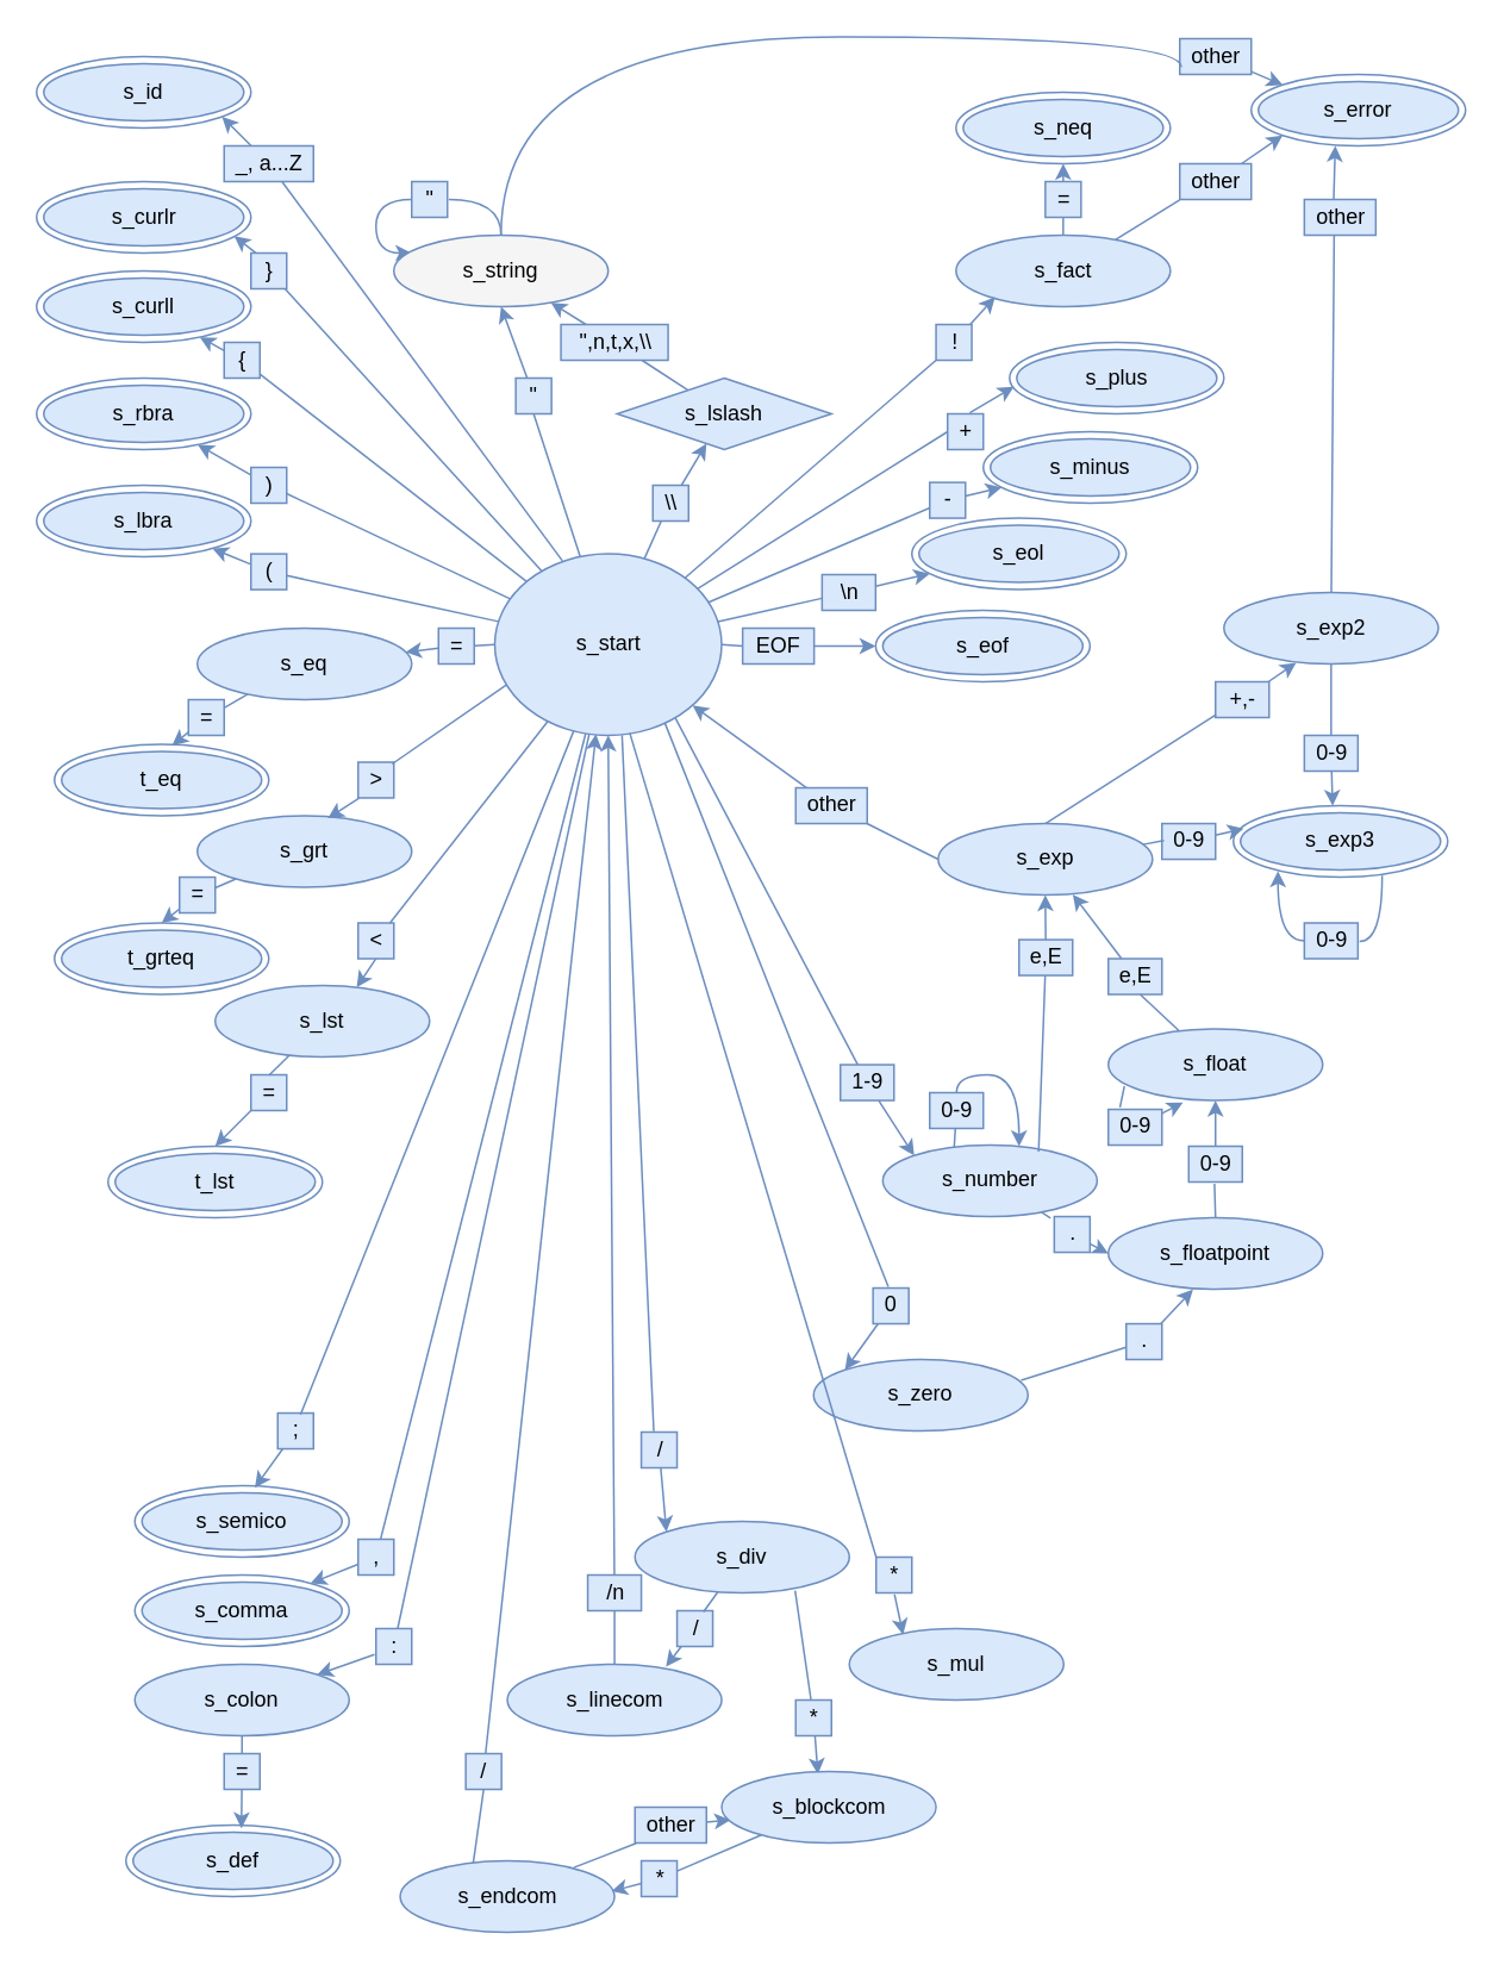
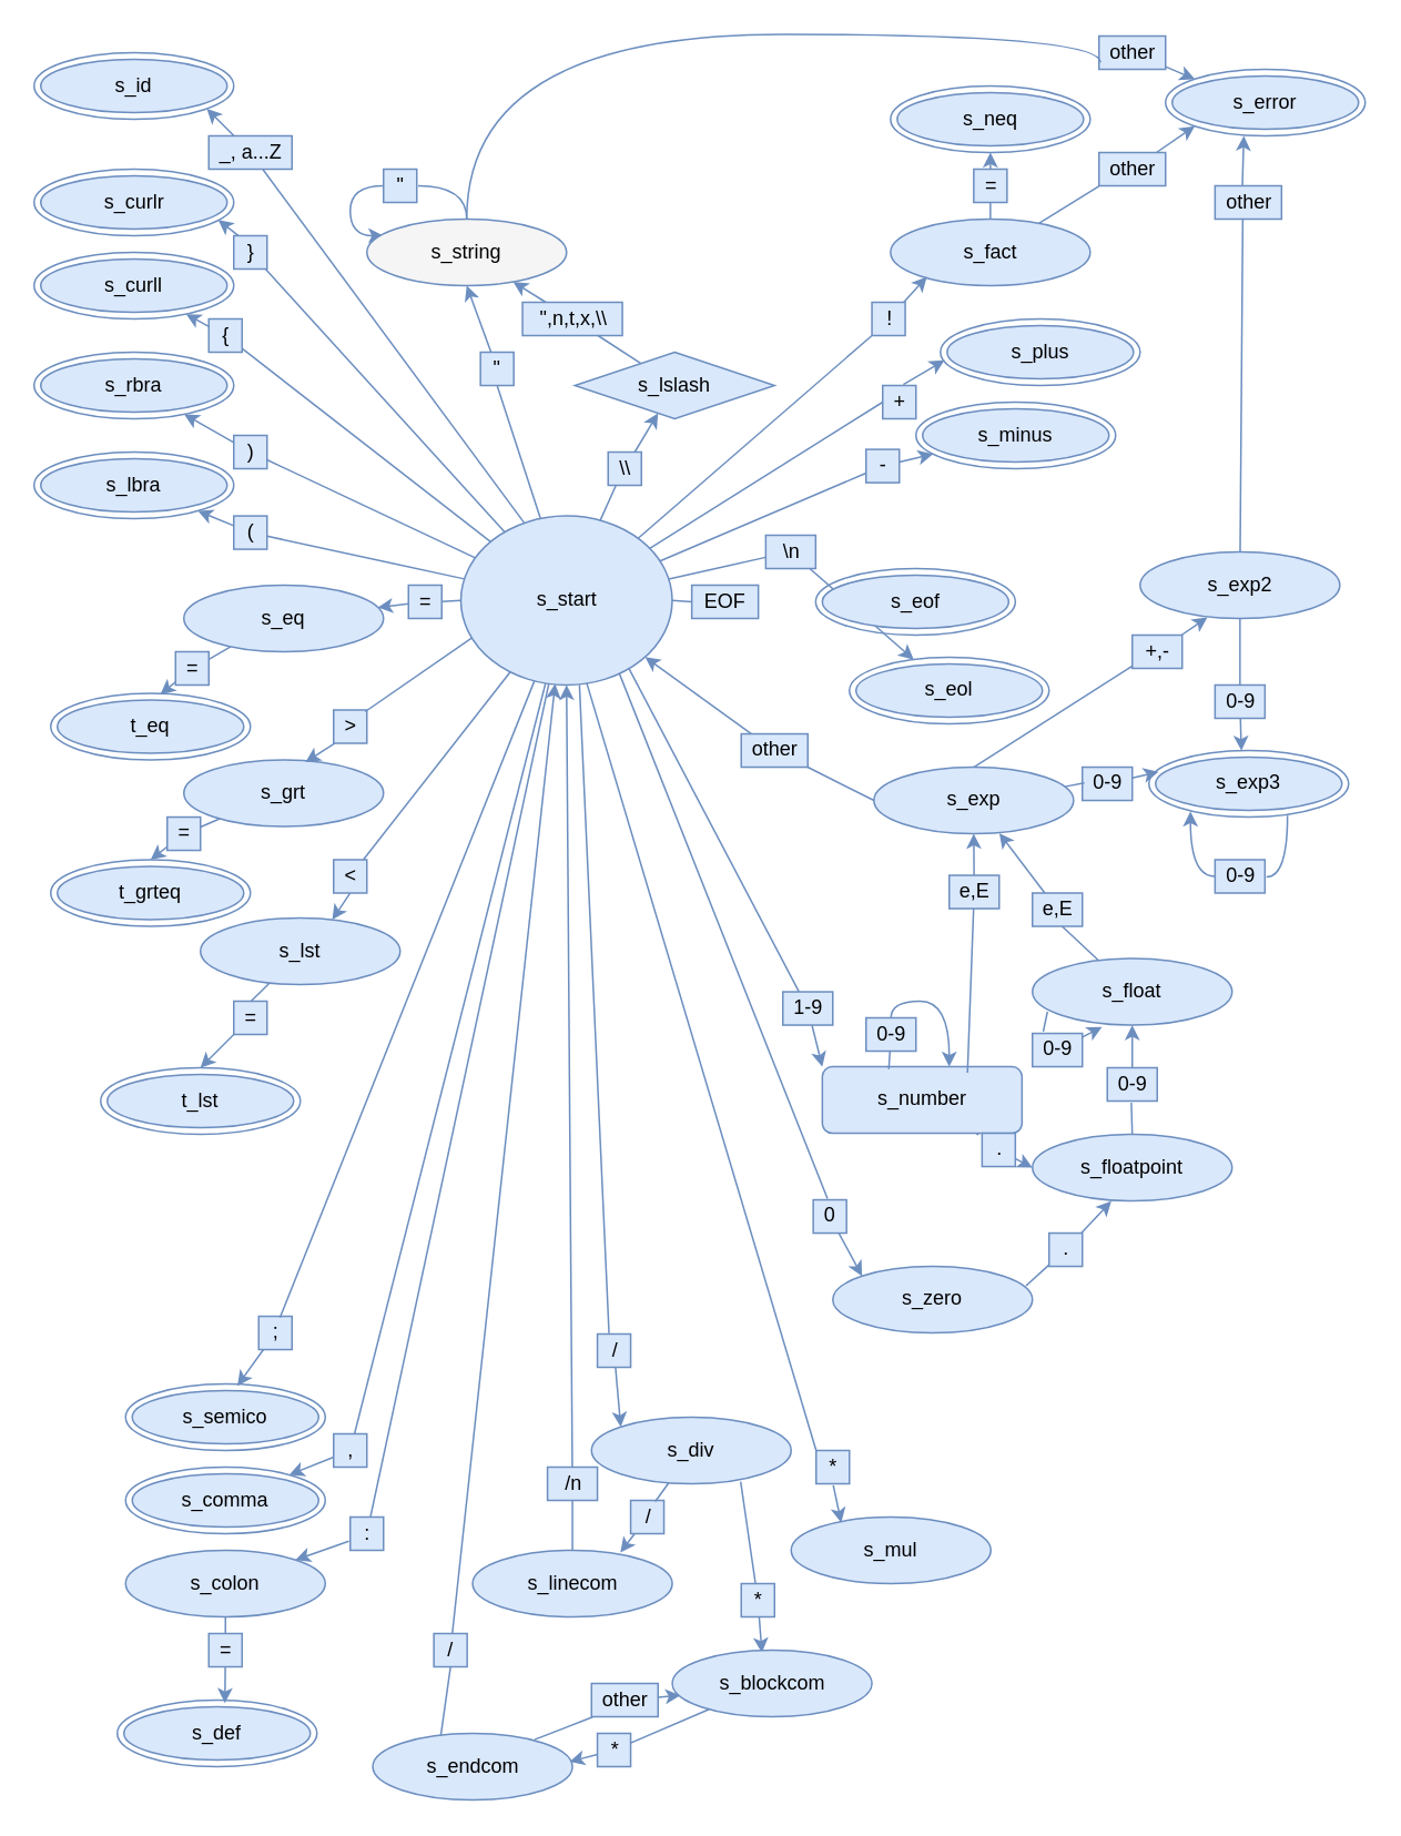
- <mxCell id="31" value="s_eol" style="ellipse;shape=endState;whiteSpace=wrap;html=1;aspect=fixed;shadow=0;fontFamily=Helvetica;fontSize=12;align=center;strokeColor=#6c8ebf;strokeWidth=1;fillColor=#dae8fc;" parent="1" vertex="1"><mxGeometry x="510" y="289.4" width="120" height="40" as="geometry" /></mxCell>
+ <mxCell id="31" value="s_eol" style="ellipse;shape=endState;whiteSpace=wrap;html=1;aspect=fixed;shadow=0;fontFamily=Helvetica;fontSize=12;align=center;strokeColor=#6c8ebf;strokeWidth=1;fillColor=#dae8fc;" parent="1" vertex="1"><mxGeometry x="510" y="394.4" width="120" height="40" as="geometry" /></mxCell>
- <mxCell id="52" style="edgeStyle=none;rounded=0;orthogonalLoop=1;jettySize=auto;html=1;exitX=0;exitY=0.5;exitDx=0;exitDy=0;endArrow=none;endFill=0;startArrow=classic;startFill=1;fillColor=#dae8fc;strokeColor=#6c8ebf;" edge="1" parent="1" source="48" target="51"><mxGeometry relative="1" as="geometry"><mxPoint x="720" y="421" as="sourcePoint" /><mxPoint x="441.1" y="319" as="targetPoint" /></mxGeometry></mxCell>
- <mxCell id="59" value="s_number" style="ellipse;whiteSpace=wrap;html=1;aspect=fixed;shadow=0;fontFamily=Helvetica;fontSize=12;align=center;strokeColor=#6c8ebf;strokeWidth=1;fillColor=#dae8fc;" vertex="1" parent="1"><mxGeometry x="493.73" y="640.36" width="120" height="40" as="geometry" /></mxCell>
+ <mxCell id="59" value="s_number" style="whiteSpace=wrap;html=1;aspect=fixed;shadow=0;fontFamily=Helvetica;fontSize=12;align=center;strokeColor=#6c8ebf;strokeWidth=1;fillColor=#dae8fc;rounded=1;" vertex="1" parent="1"><mxGeometry x="493.73" y="640.36" width="120" height="40" as="geometry" /></mxCell>
- <mxCell id="61" value="s_zero" style="ellipse;whiteSpace=wrap;html=1;aspect=fixed;shadow=0;fontFamily=Helvetica;fontSize=12;align=center;strokeColor=#6c8ebf;strokeWidth=1;fillColor=#dae8fc;" vertex="1" parent="1"><mxGeometry x="455" y="760.36" width="120" height="40" as="geometry" /></mxCell>
+ <mxCell id="61" value="s_zero" style="ellipse;whiteSpace=wrap;html=1;aspect=fixed;shadow=0;fontFamily=Helvetica;fontSize=12;align=center;strokeColor=#6c8ebf;strokeWidth=1;fillColor=#dae8fc;" vertex="1" parent="1"><mxGeometry x="500" y="760.36" width="120" height="40" as="geometry" /></mxCell>
